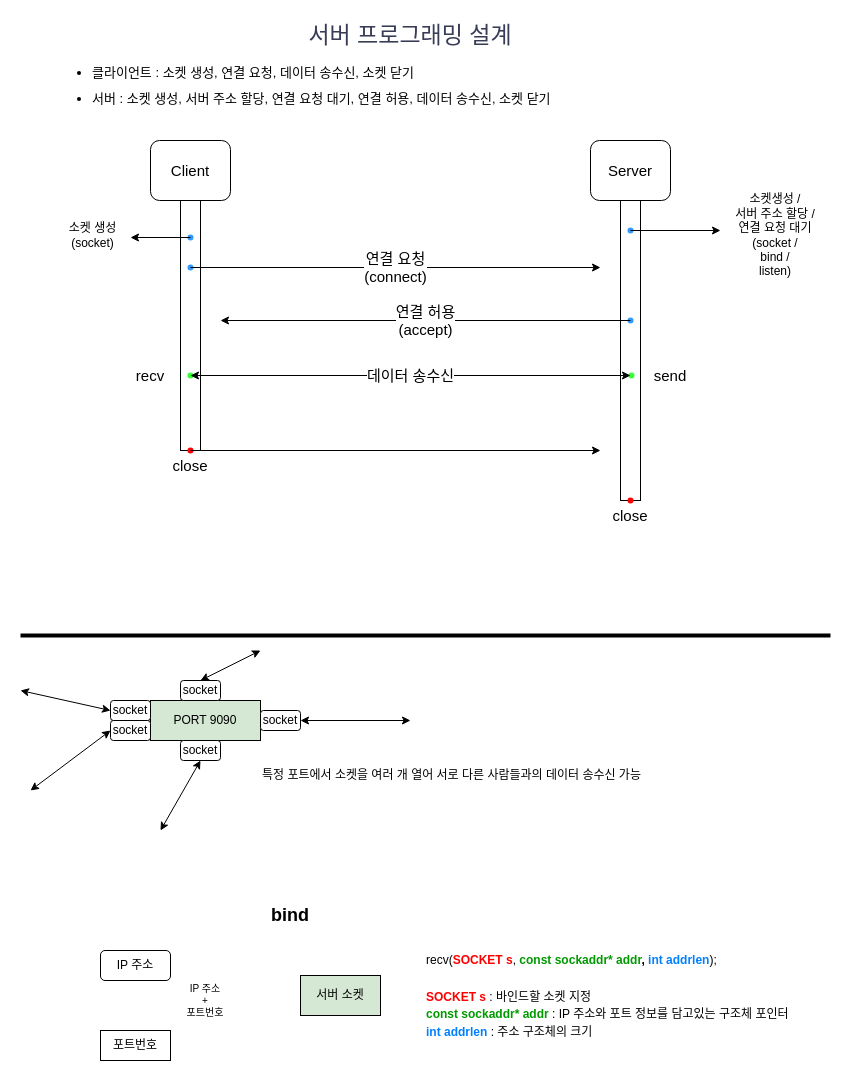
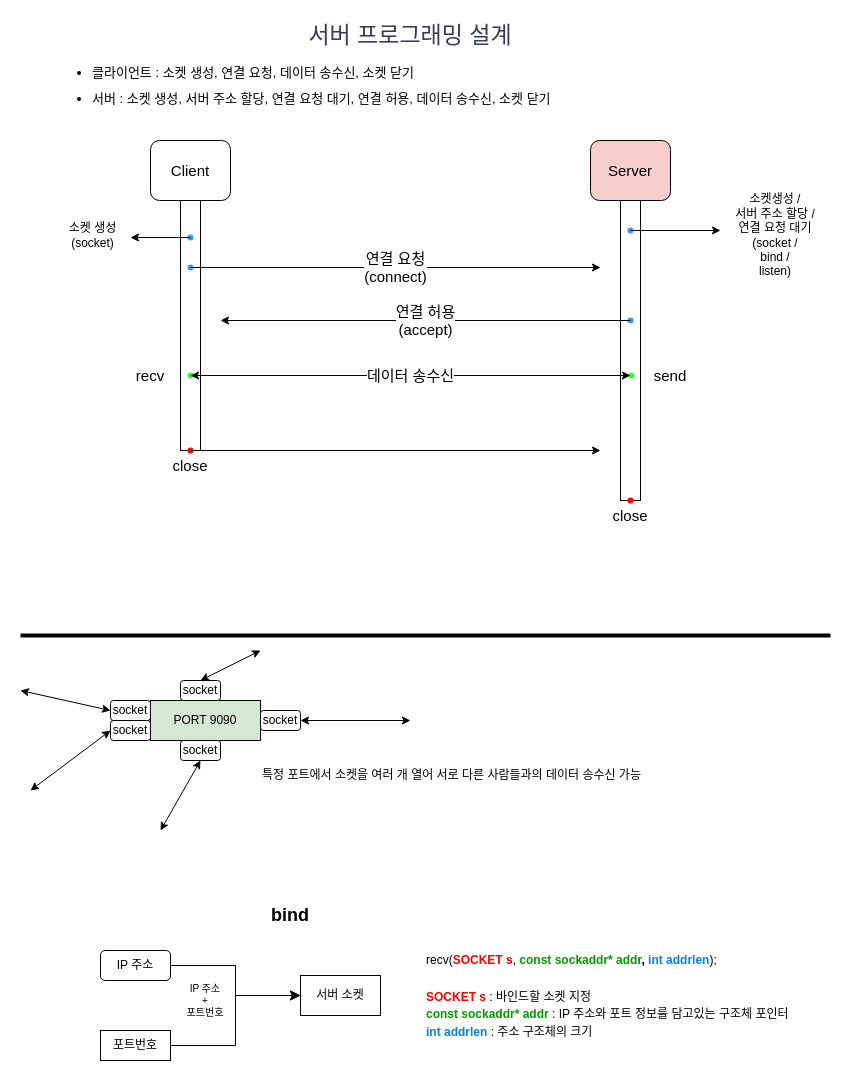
- <mxCell id="4" value="Server" style="rounded=1;whiteSpace=wrap;html=1;fontSize=15;" vertex="1" parent="3"><mxGeometry x="20" y="57" width="80" height="60" as="geometry" /></mxCell>
+ <mxCell id="4" value="Server" style="rounded=1;whiteSpace=wrap;html=1;fontSize=15;fillColor=#f8cecc;" vertex="1" parent="3"><mxGeometry x="20" y="57" width="80" height="60" as="geometry" /></mxCell>
+ <mxCell id="47" value="" style="edgeStyle=elbowEdgeStyle;elbow=horizontal;endArrow=classic;html=1;curved=0;rounded=0;endSize=8;startSize=8;exitX=1;exitY=0.5;exitDx=0;exitDy=0;entryX=0;entryY=0.5;entryDx=0;entryDy=0;" edge="1" parent="1" source="31" target="29"><mxGeometry width="50" height="50" relative="1" as="geometry"><mxPoint x="360" y="1070" as="sourcePoint" /><mxPoint x="410" y="1020" as="targetPoint" /></mxGeometry></mxCell>
- <mxCell id="29" value="서버 소켓" style="rounded=0;whiteSpace=wrap;html=1;fillColor=#d5e8d4;" vertex="1" parent="1"><mxGeometry x="300" y="975" width="80" height="40" as="geometry" /></mxCell>
+ <mxCell id="29" value="서버 소켓" style="rounded=0;whiteSpace=wrap;html=1;" vertex="1" parent="1"><mxGeometry x="300" y="975" width="80" height="40" as="geometry" /></mxCell>
+ <mxCell id="46" value="" style="edgeStyle=elbowEdgeStyle;elbow=horizontal;endArrow=classic;html=1;curved=0;rounded=0;endSize=8;startSize=8;exitX=1;exitY=0.5;exitDx=0;exitDy=0;entryX=0;entryY=0.5;entryDx=0;entryDy=0;" edge="1" parent="1" source="32" target="29"><mxGeometry width="50" height="50" relative="1" as="geometry"><mxPoint x="360" y="1070" as="sourcePoint" /><mxPoint x="410" y="1020" as="targetPoint" /></mxGeometry></mxCell>
